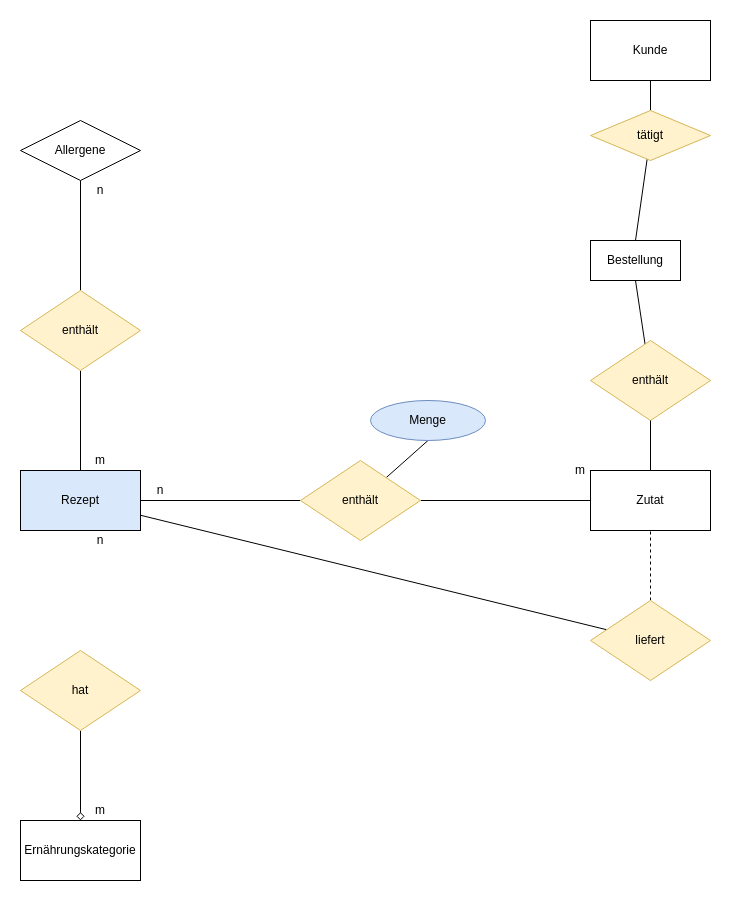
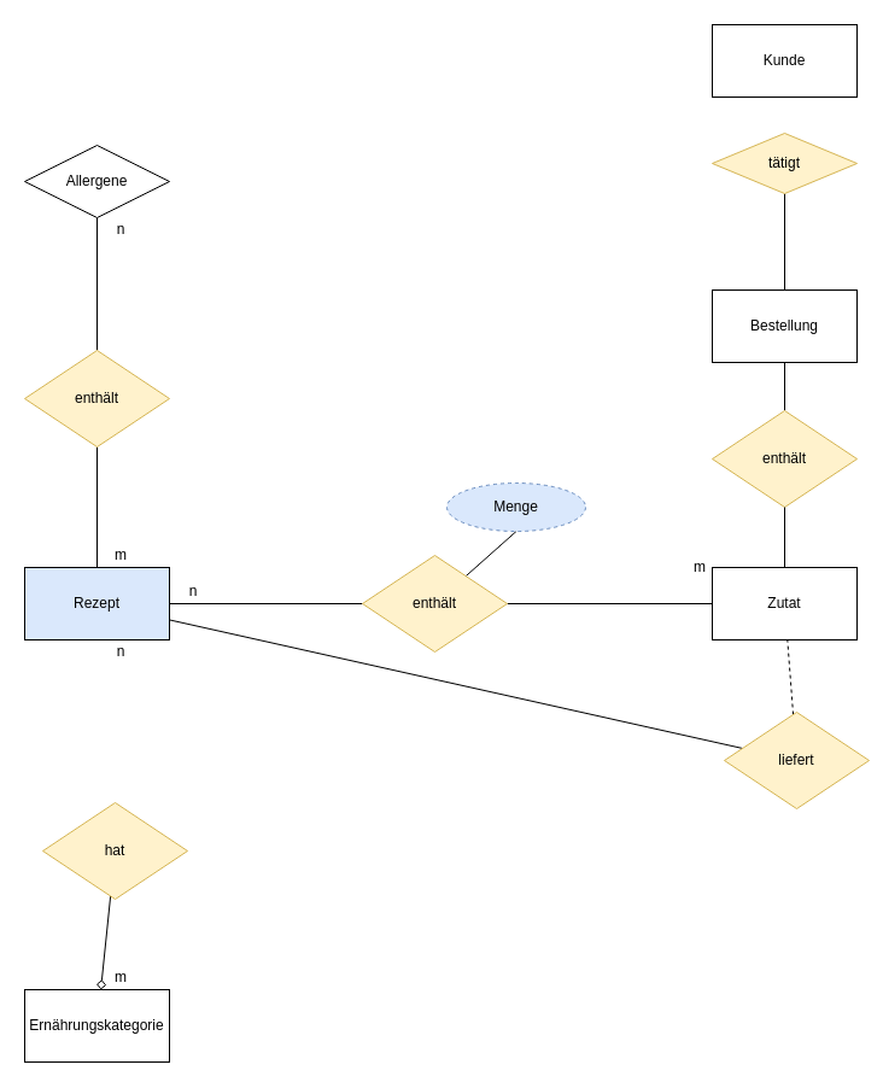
- <mxCell id="29" style="edgeStyle=none;rounded=0;orthogonalLoop=1;jettySize=auto;html=1;entryX=0.5;entryY=1;entryDx=0;entryDy=0;endArrow=none;endFill=0;" edge="1" parent="1" source="30" target="5"><mxGeometry relative="1" as="geometry" /></mxCell>
- <mxCell id="6" value="Bestellung" style="rounded=0;whiteSpace=wrap;html=1;" vertex="1" parent="1"><mxGeometry x="590" y="240" width="90" height="40" as="geometry" /></mxCell>
+ <mxCell id="6" value="Bestellung" style="rounded=0;whiteSpace=wrap;html=1;" vertex="1" parent="1"><mxGeometry x="590" y="240" width="120" height="60" as="geometry" /></mxCell>
- <mxCell id="21" value="Menge" style="ellipse;whiteSpace=wrap;html=1;fillColor=#dae8fc;strokeColor=#6c8ebf;" vertex="1" parent="1"><mxGeometry x="370" y="400" width="115" height="40" as="geometry" /></mxCell>
+ <mxCell id="21" value="Menge" style="ellipse;whiteSpace=wrap;html=1;fillColor=#dae8fc;strokeColor=#6c8ebf;dashed=1;" vertex="1" parent="1"><mxGeometry x="370" y="400" width="115" height="40" as="geometry" /></mxCell>
- <mxCell id="23" value="&lt;div&gt;liefert&lt;/div&gt;" style="rhombus;whiteSpace=wrap;html=1;fillColor=#fff2cc;strokeColor=#d6b656;" vertex="1" parent="1"><mxGeometry x="590" y="600" width="120" height="80" as="geometry" /></mxCell>
+ <mxCell id="23" value="&lt;div&gt;liefert&lt;/div&gt;" style="rhombus;whiteSpace=wrap;html=1;fillColor=#fff2cc;strokeColor=#d6b656;" vertex="1" parent="1"><mxGeometry x="600" y="590" width="120" height="80" as="geometry" /></mxCell>
- <mxCell id="16" value="hat" style="rhombus;whiteSpace=wrap;html=1;fillColor=#fff2cc;strokeColor=#d6b656;" vertex="1" parent="1"><mxGeometry y="650" width="120" height="80" as="geometry" x="20" /></mxCell>
+ <mxCell id="16" value="hat" style="rhombus;whiteSpace=wrap;html=1;fillColor=#fff2cc;strokeColor=#d6b656;" vertex="1" parent="1"><mxGeometry x="35" y="665" width="120" height="80" as="geometry" /></mxCell>
